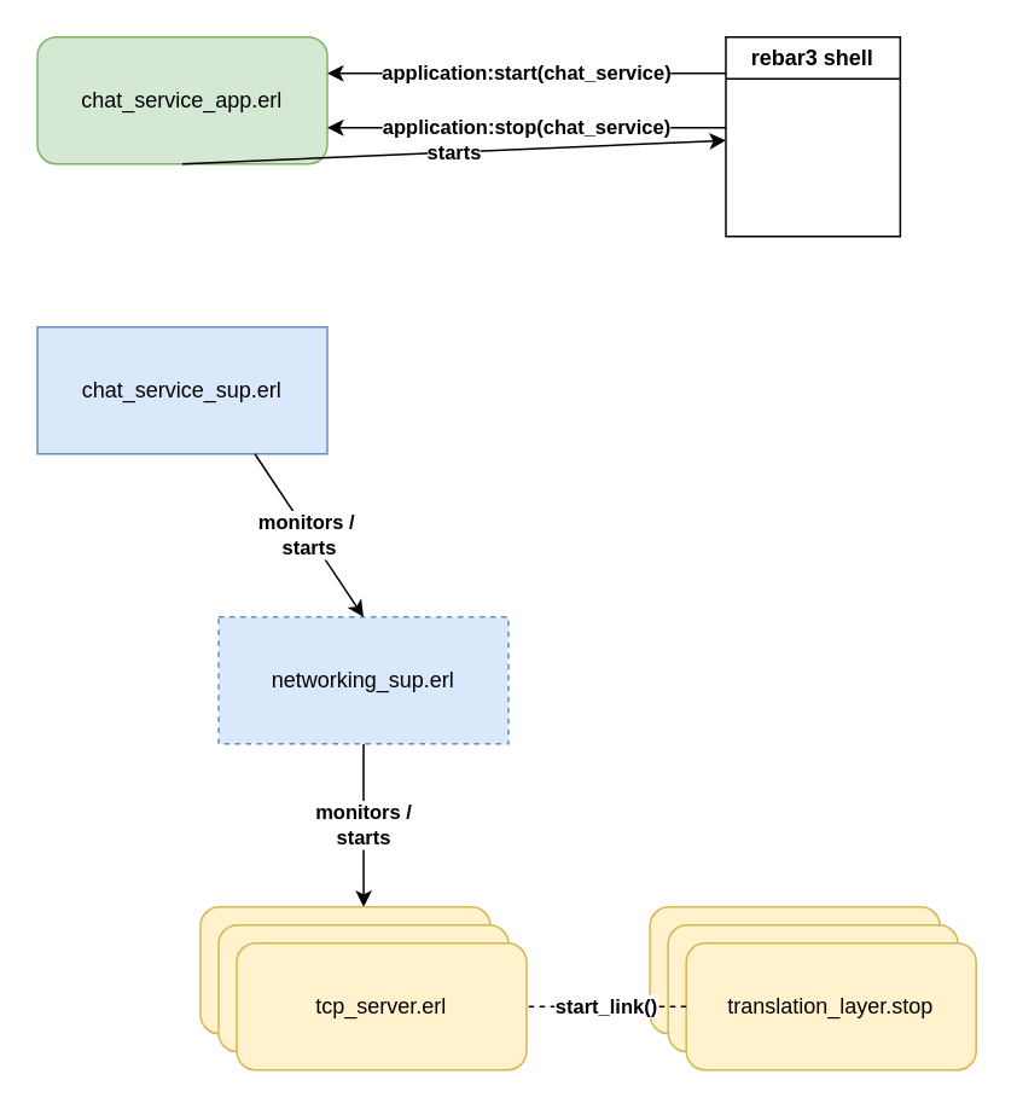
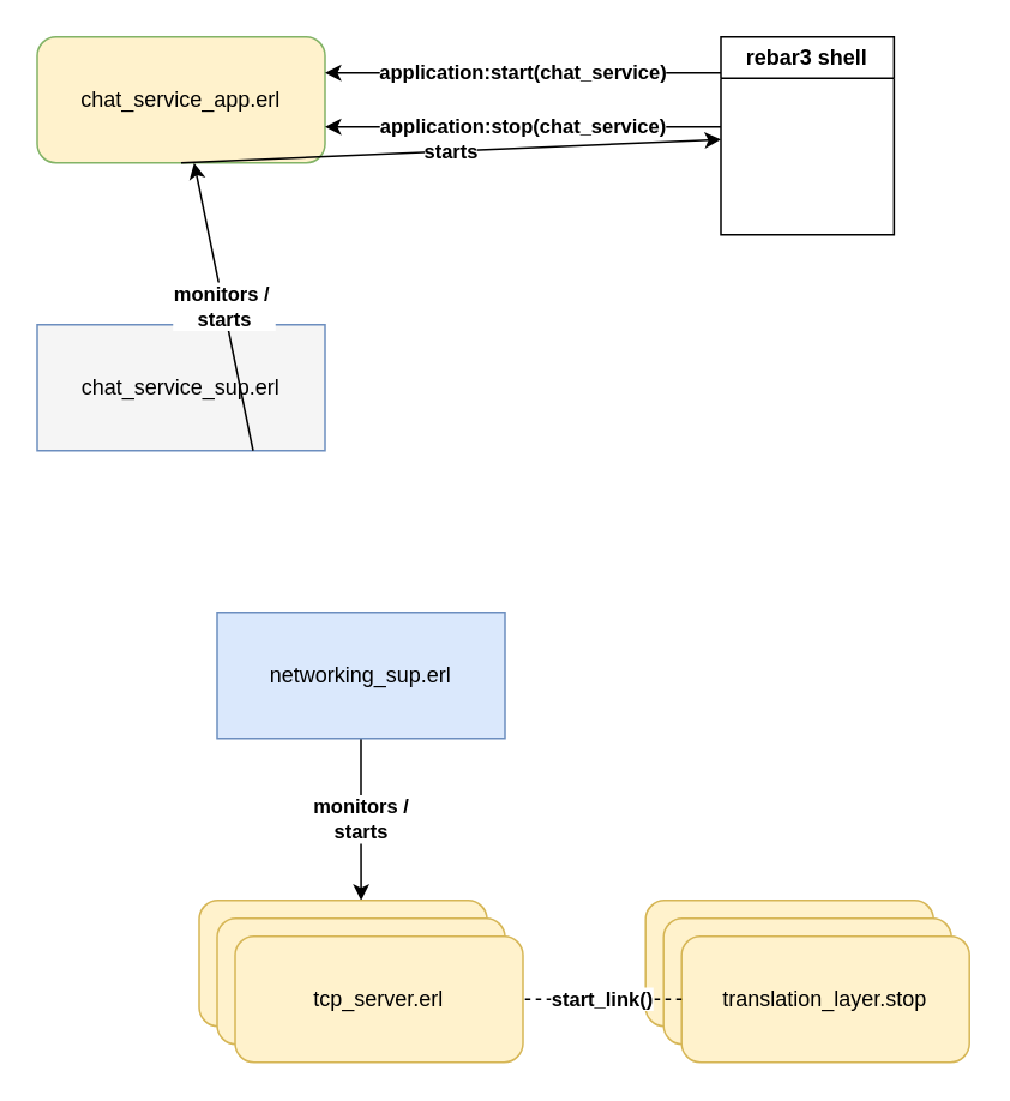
- <mxCell id="2" value="chat_service_app.erl" style="rounded=1;whiteSpace=wrap;html=1;fillColor=#d5e8d4;strokeColor=#82b366;" parent="1" vertex="1"><mxGeometry x="20" y="20" width="160" height="70" as="geometry" /></mxCell>
+ <mxCell id="2" value="chat_service_app.erl" style="rounded=1;whiteSpace=wrap;html=1;fillColor=#fff2cc;strokeColor=#82b366;" parent="1" vertex="1"><mxGeometry x="20" y="20" width="160" height="70" as="geometry" /></mxCell>
- <mxCell id="3" value="chat_service_sup.erl" style="rounded=0;whiteSpace=wrap;html=1;fillColor=#dae8fc;strokeColor=#6c8ebf;" parent="1" vertex="1"><mxGeometry x="20" y="180" width="160" height="70" as="geometry" /></mxCell>
+ <mxCell id="3" value="chat_service_sup.erl" style="rounded=0;whiteSpace=wrap;html=1;fillColor=#f5f5f5;strokeColor=#6c8ebf;" parent="1" vertex="1"><mxGeometry x="20" y="180" width="160" height="70" as="geometry" /></mxCell>
- <mxCell id="9" value="monitors /&amp;nbsp;&lt;br&gt;starts" style="endArrow=classic;html=1;rounded=0;exitX=0.75;exitY=1;exitDx=0;exitDy=0;entryX=0.5;entryY=0;entryDx=0;entryDy=0;fillColor=#f5f5f5;strokeColor=#000000;labelBackgroundColor=default;fontColor=default;fontStyle=1;" parent="1" source="3" target="8" edge="1"><mxGeometry width="50" height="50" relative="1" as="geometry"><mxPoint x="70" y="260" as="sourcePoint" /><mxPoint x="10" y="350" as="targetPoint" /></mxGeometry></mxCell>
+ <mxCell id="9" value="monitors /&amp;nbsp;&lt;br&gt;starts" style="endArrow=classic;html=1;rounded=0;exitX=0.75;exitY=1;exitDx=0;exitDy=0;fillColor=#f5f5f5;strokeColor=#000000;labelBackgroundColor=default;fontColor=default;fontStyle=1;" parent="1" source="3" target="2" edge="1"><mxGeometry width="50" height="50" relative="1" as="geometry"><mxPoint x="70" y="260" as="sourcePoint" /><mxPoint x="10" y="350" as="targetPoint" /></mxGeometry></mxCell>
- <mxCell id="8" value="networking_sup.erl" style="rounded=0;whiteSpace=wrap;html=1;fillColor=#dae8fc;strokeColor=#6c8ebf;dashed=1;" parent="1" vertex="1"><mxGeometry x="120" y="340" width="160" height="70" as="geometry" /></mxCell>
+ <mxCell id="8" value="networking_sup.erl" style="rounded=0;whiteSpace=wrap;html=1;fillColor=#dae8fc;strokeColor=#6c8ebf;" parent="1" vertex="1"><mxGeometry x="120" y="340" width="160" height="70" as="geometry" /></mxCell>
